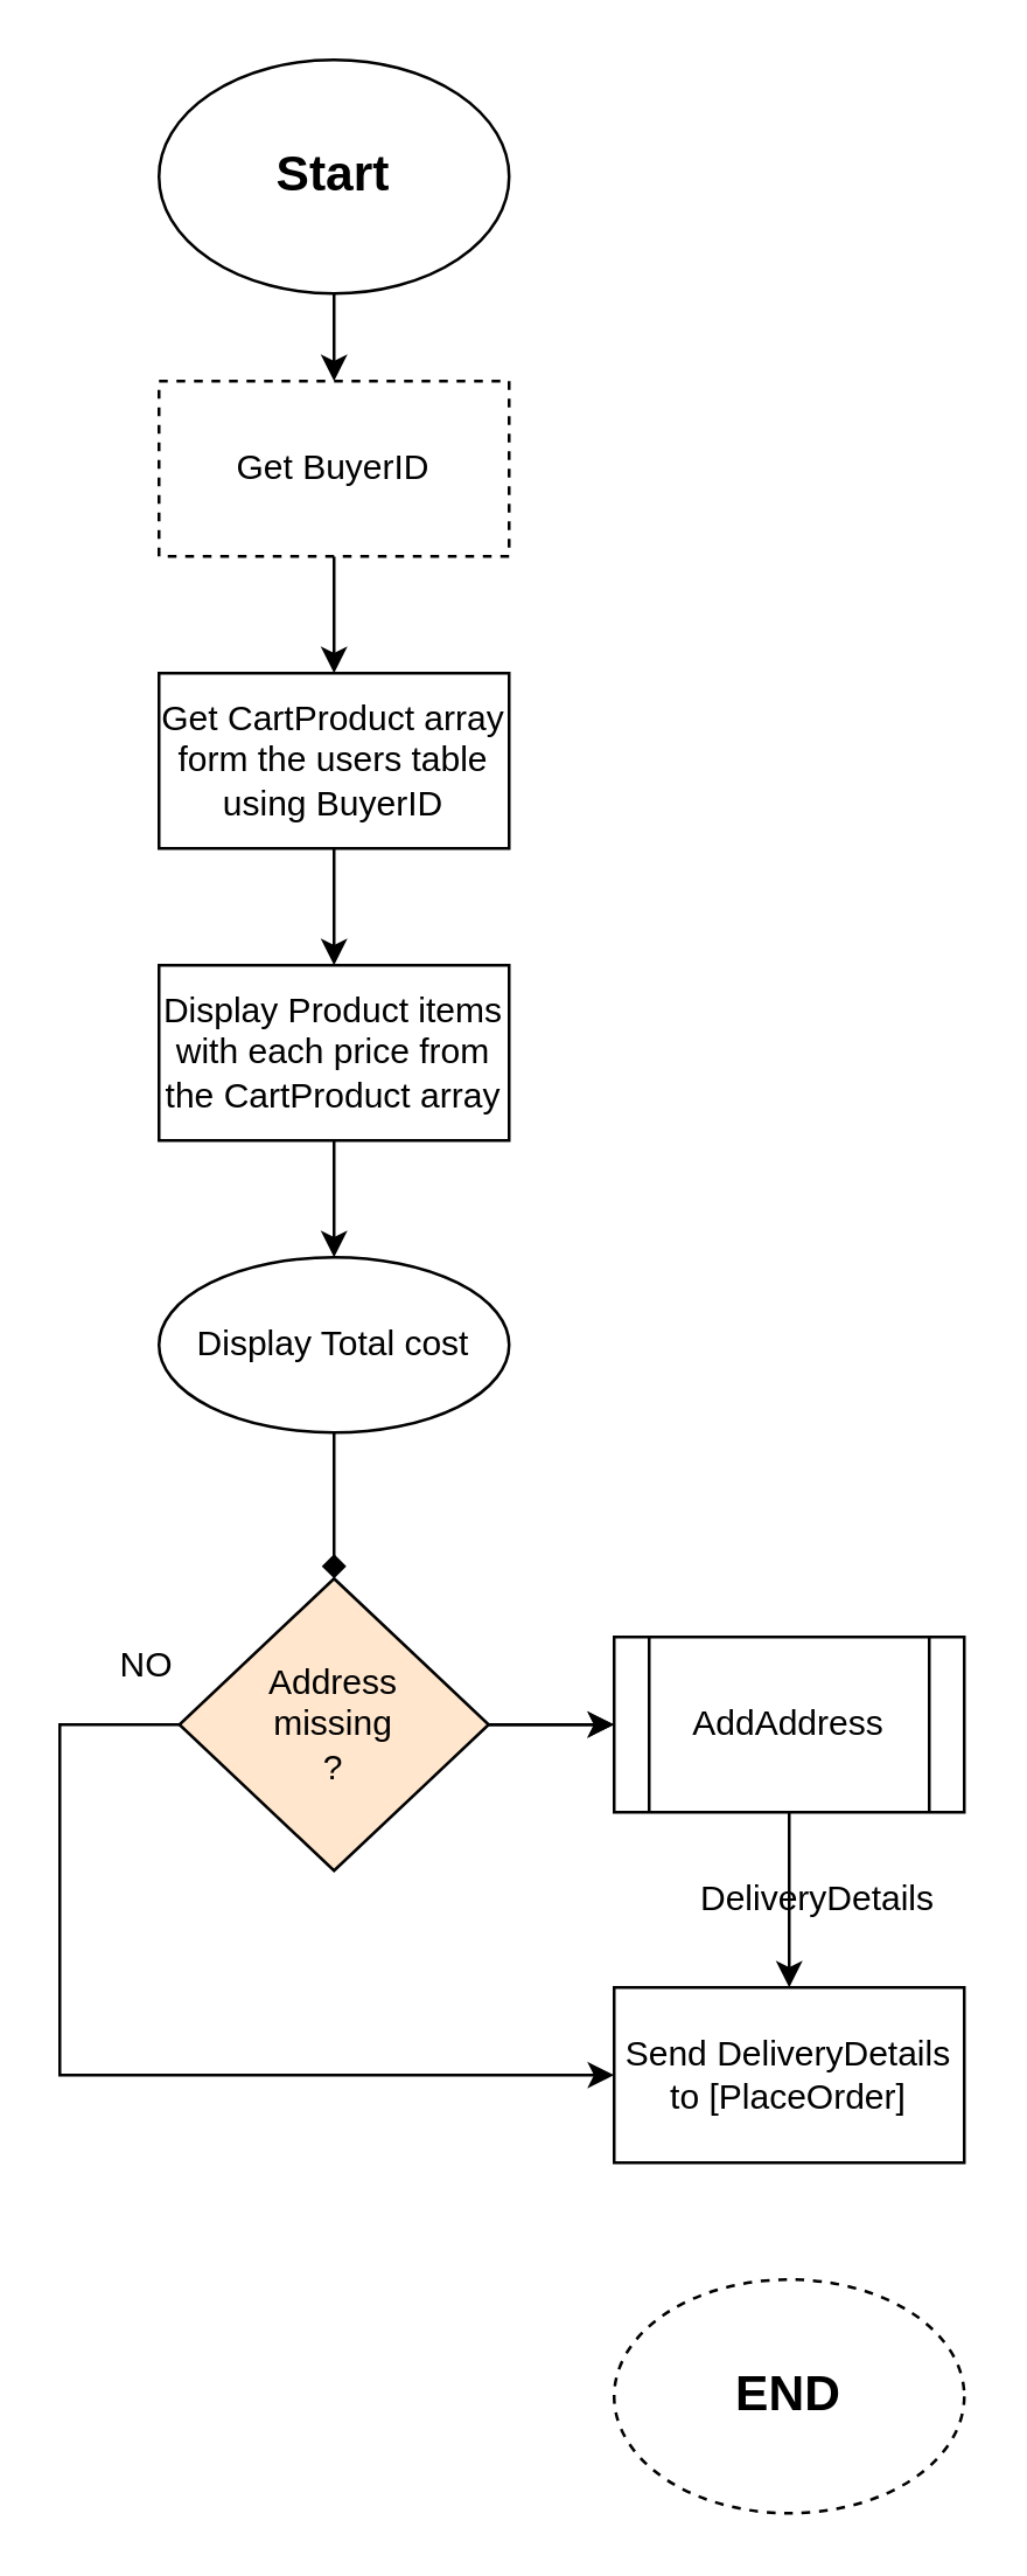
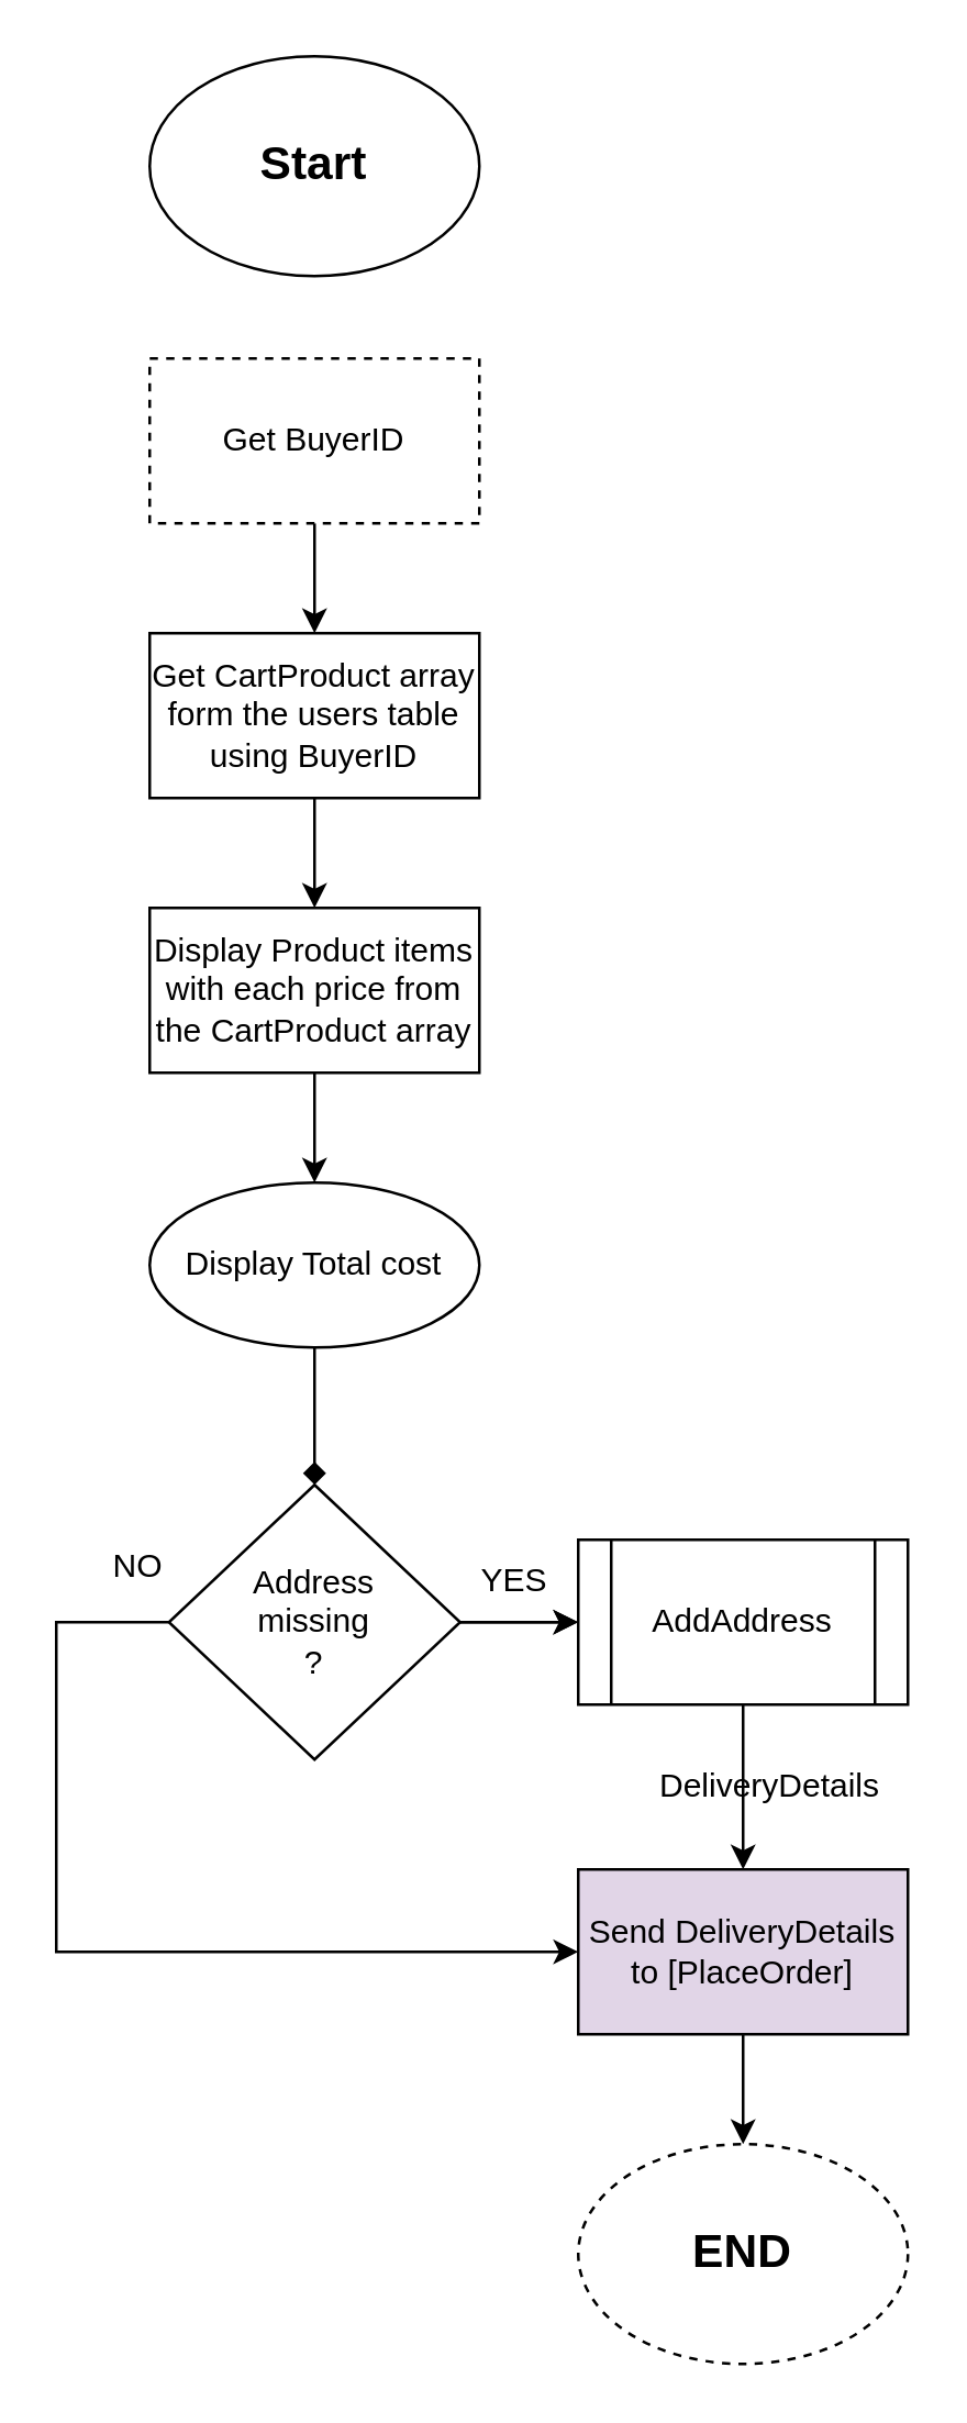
- <mxCell id="2" value="" style="edgeStyle=orthogonalEdgeStyle;rounded=0;orthogonalLoop=1;jettySize=auto;html=1;" parent="1" source="3" target="5" edge="1"><mxGeometry relative="1" as="geometry" /></mxCell>
+ <mxCell id="22" value="YES" style="text;html=1;strokeColor=none;fillColor=none;align=center;verticalAlign=middle;whiteSpace=wrap;rounded=0;" parent="1" vertex="1"><mxGeometry x="167" y="565" width="40" height="20" as="geometry" /></mxCell>
- <mxCell id="15" value="Address&lt;br&gt;missing&lt;br&gt;?" style="rhombus;whiteSpace=wrap;html=1;fillColor=#ffe6cc;" parent="1" vertex="1"><mxGeometry x="61" y="540" width="106" height="100" as="geometry" /></mxCell>
+ <mxCell id="15" value="Address&lt;br&gt;missing&lt;br&gt;?" style="rhombus;whiteSpace=wrap;html=1;" parent="1" vertex="1"><mxGeometry x="61" y="540" width="106" height="100" as="geometry" /></mxCell>
- <mxCell id="19" value="Send DeliveryDetails to [PlaceOrder]" style="rounded=0;whiteSpace=wrap;html=1;" parent="1" vertex="1"><mxGeometry x="210" y="680" width="120" height="60" as="geometry" /></mxCell>
+ <mxCell id="19" value="Send DeliveryDetails to [PlaceOrder]" style="rounded=0;whiteSpace=wrap;html=1;fillColor=#e1d5e7;" parent="1" vertex="1"><mxGeometry x="210" y="680" width="120" height="60" as="geometry" /></mxCell>
+ <mxCell id="18" value="" style="edgeStyle=orthogonalEdgeStyle;rounded=0;orthogonalLoop=1;jettySize=auto;html=1;" parent="1" source="19" target="21" edge="1"><mxGeometry relative="1" as="geometry" /></mxCell>
